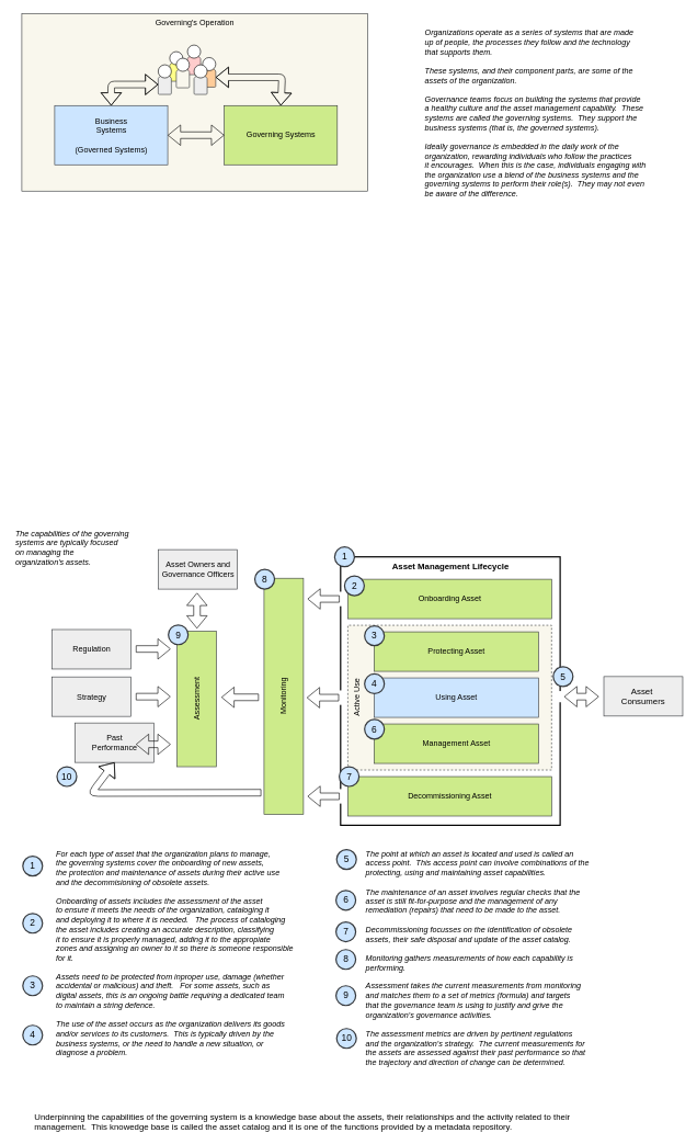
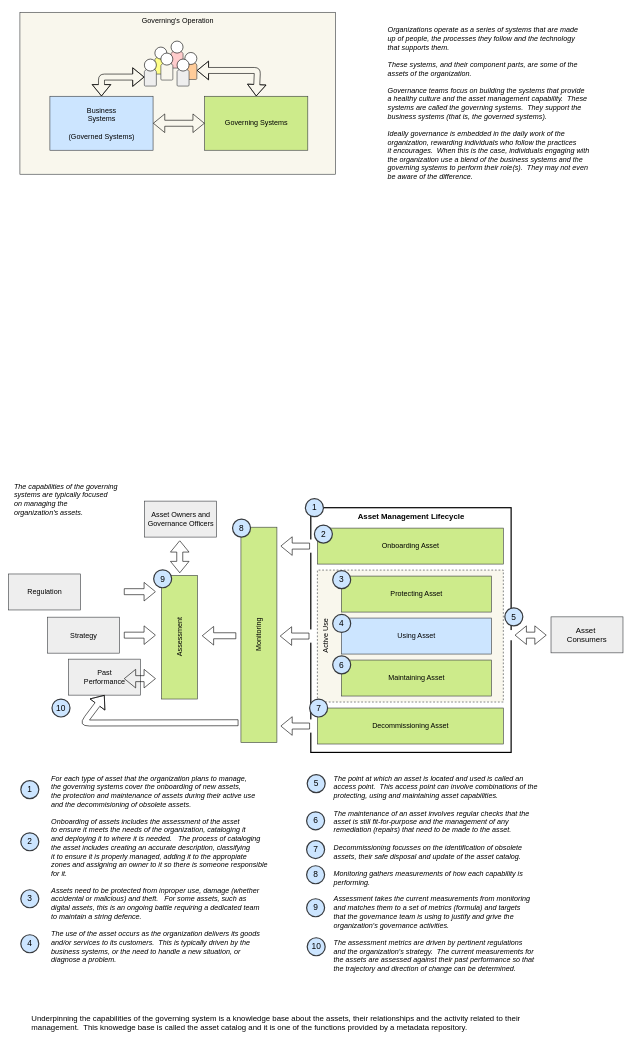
- <mxCell id="27" value="Regulation" style="rounded=0;whiteSpace=wrap;html=1;fillColor=#eeeeee;strokeColor=#36393d;" parent="1" vertex="1"><mxGeometry x="78.5" y="956.5" width="120" height="60" as="geometry" /></mxCell>
+ <mxCell id="27" value="Regulation" style="rounded=0;whiteSpace=wrap;html=1;fillColor=#eeeeee;strokeColor=#36393d;" parent="1" vertex="1"><mxGeometry x="13.5" y="956.5" width="120" height="60" as="geometry" /></mxCell>
- <mxCell id="34" value="Management Asset" style="rounded=0;whiteSpace=wrap;html=1;strokeColor=#36393d;fillColor=#cdeb8b;" parent="1" vertex="1"><mxGeometry x="568.5" y="1100" width="250" height="60" as="geometry" /></mxCell>
+ <mxCell id="34" value="Maintaining Asset" style="rounded=0;whiteSpace=wrap;html=1;strokeColor=#36393d;fillColor=#cdeb8b;" parent="1" vertex="1"><mxGeometry x="568.5" y="1100" width="250" height="60" as="geometry" /></mxCell>
